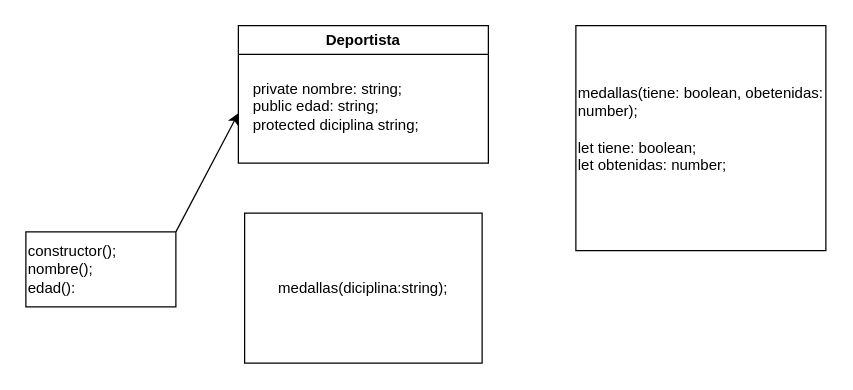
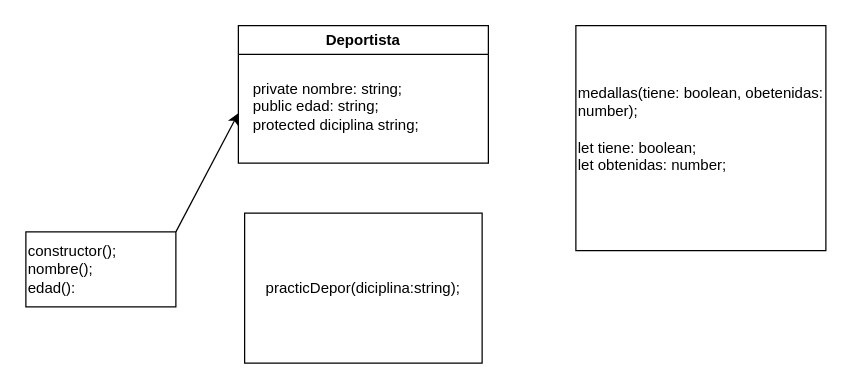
- <mxCell id="7" value="&lt;span style=&quot;text-align: left;&quot;&gt;medallas(diciplina:string);&lt;/span&gt;" style="rounded=0;whiteSpace=wrap;html=1;" vertex="1" parent="1"><mxGeometry x="195" y="170" width="190" height="120" as="geometry" /></mxCell>
+ <mxCell id="7" value="&lt;span style=&quot;text-align: left;&quot;&gt;practicDepor(diciplina:string);&lt;/span&gt;" style="rounded=0;whiteSpace=wrap;html=1;" vertex="1" parent="1"><mxGeometry x="195" y="170" width="190" height="120" as="geometry" /></mxCell>
